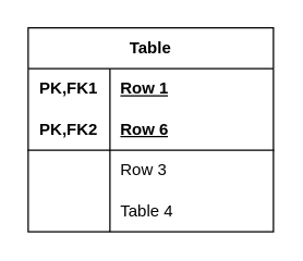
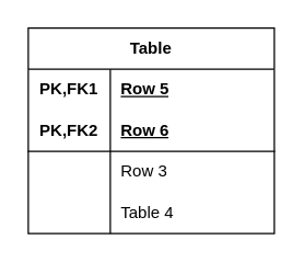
- <mxCell id="5" value="Row 1" style="shape=partialRectangle;connectable=0;fillColor=none;top=0;left=0;bottom=0;right=0;align=left;spacingLeft=6;fontStyle=5;overflow=hidden;html=1;whiteSpace=wrap;" vertex="1" parent="3"><mxGeometry x="60" width="120" height="30" as="geometry"><mxRectangle width="120" height="30" as="alternateBounds" /></mxGeometry></mxCell>
+ <mxCell id="5" value="Row 5" style="shape=partialRectangle;connectable=0;fillColor=none;top=0;left=0;bottom=0;right=0;align=left;spacingLeft=6;fontStyle=5;overflow=hidden;html=1;whiteSpace=wrap;" vertex="1" parent="3"><mxGeometry x="60" width="120" height="30" as="geometry"><mxRectangle width="120" height="30" as="alternateBounds" /></mxGeometry></mxCell>
